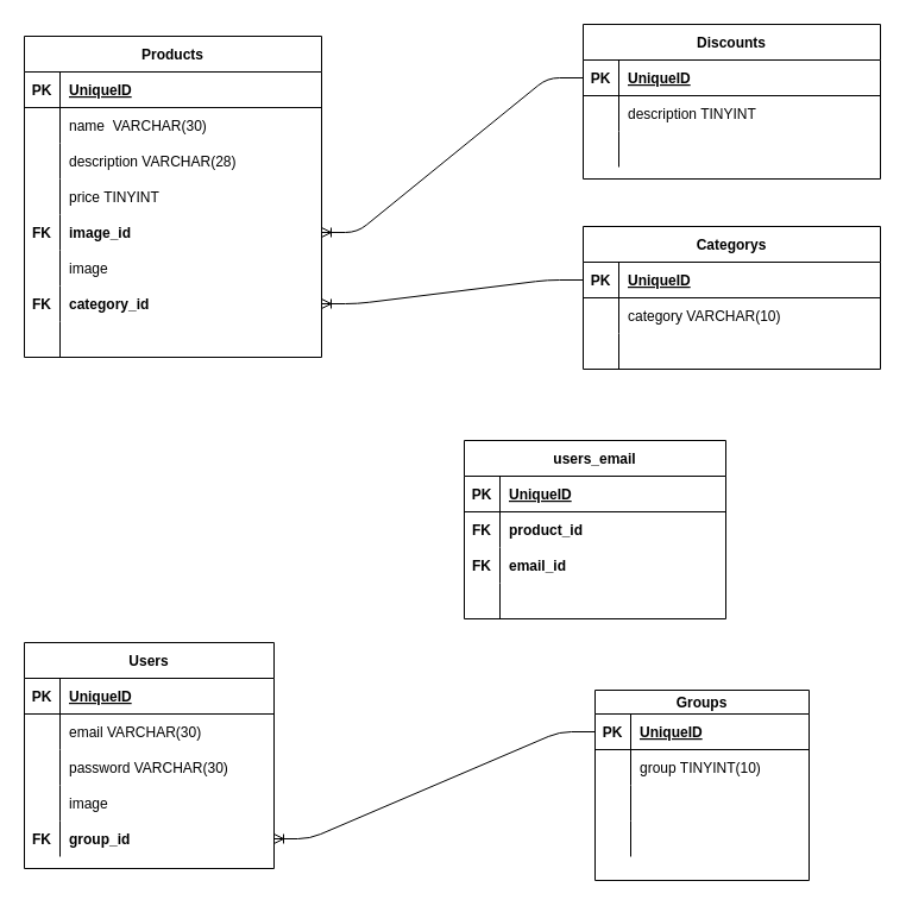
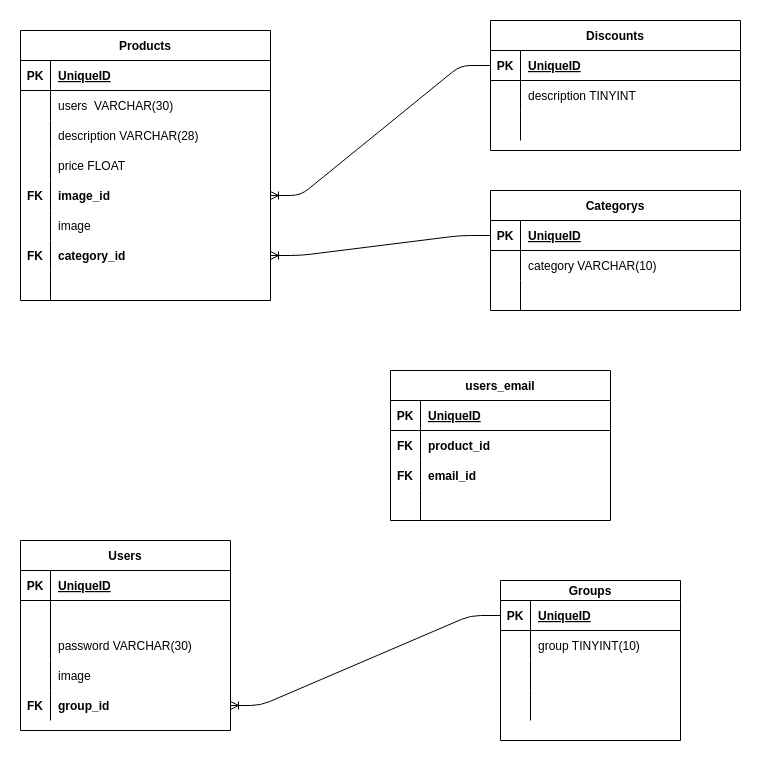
- <mxCell id="28" value="name  VARCHAR(30)" style="shape=partialRectangle;overflow=hidden;connectable=0;fillColor=none;top=0;left=0;bottom=0;right=0;align=left;spacingLeft=6;" parent="26" vertex="1"><mxGeometry x="30" width="220" height="30" as="geometry" /></mxCell>
+ <mxCell id="28" value="users  VARCHAR(30)" style="shape=partialRectangle;overflow=hidden;connectable=0;fillColor=none;top=0;left=0;bottom=0;right=0;align=left;spacingLeft=6;" parent="26" vertex="1"><mxGeometry x="30" width="220" height="30" as="geometry" /></mxCell>
- <mxCell id="34" value="price TINYINT" style="shape=partialRectangle;connectable=0;fillColor=none;top=0;left=0;bottom=0;right=0;align=left;spacingLeft=6;overflow=hidden;" parent="32" vertex="1"><mxGeometry x="30" width="220" height="30" as="geometry" /></mxCell>
+ <mxCell id="34" value="price FLOAT" style="shape=partialRectangle;connectable=0;fillColor=none;top=0;left=0;bottom=0;right=0;align=left;spacingLeft=6;overflow=hidden;" parent="32" vertex="1"><mxGeometry x="30" width="220" height="30" as="geometry" /></mxCell>
- <mxCell id="53" value="email VARCHAR(30)" style="shape=partialRectangle;connectable=0;fillColor=none;top=0;left=0;bottom=0;right=0;align=left;spacingLeft=6;overflow=hidden;" parent="51" vertex="1"><mxGeometry x="30" width="180" height="30" as="geometry" /></mxCell>
